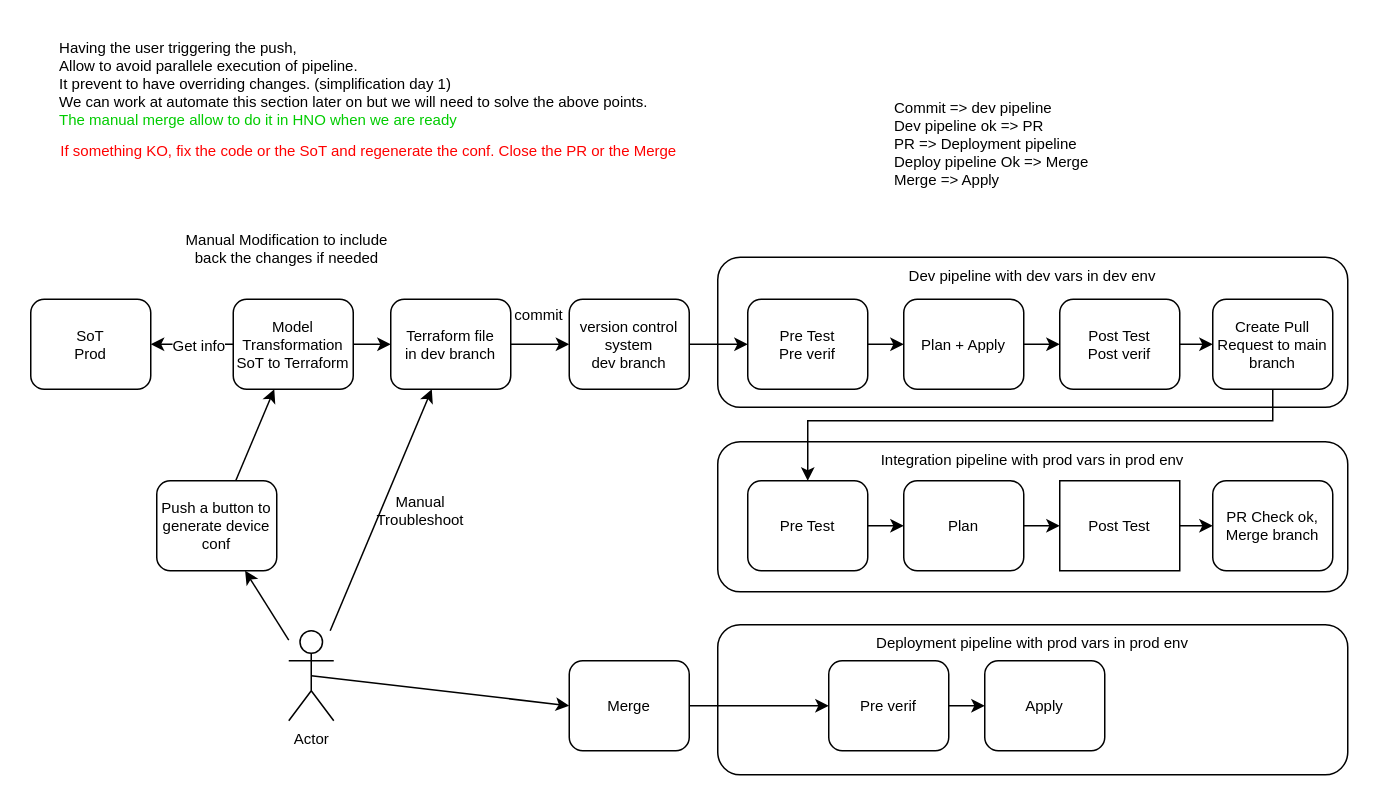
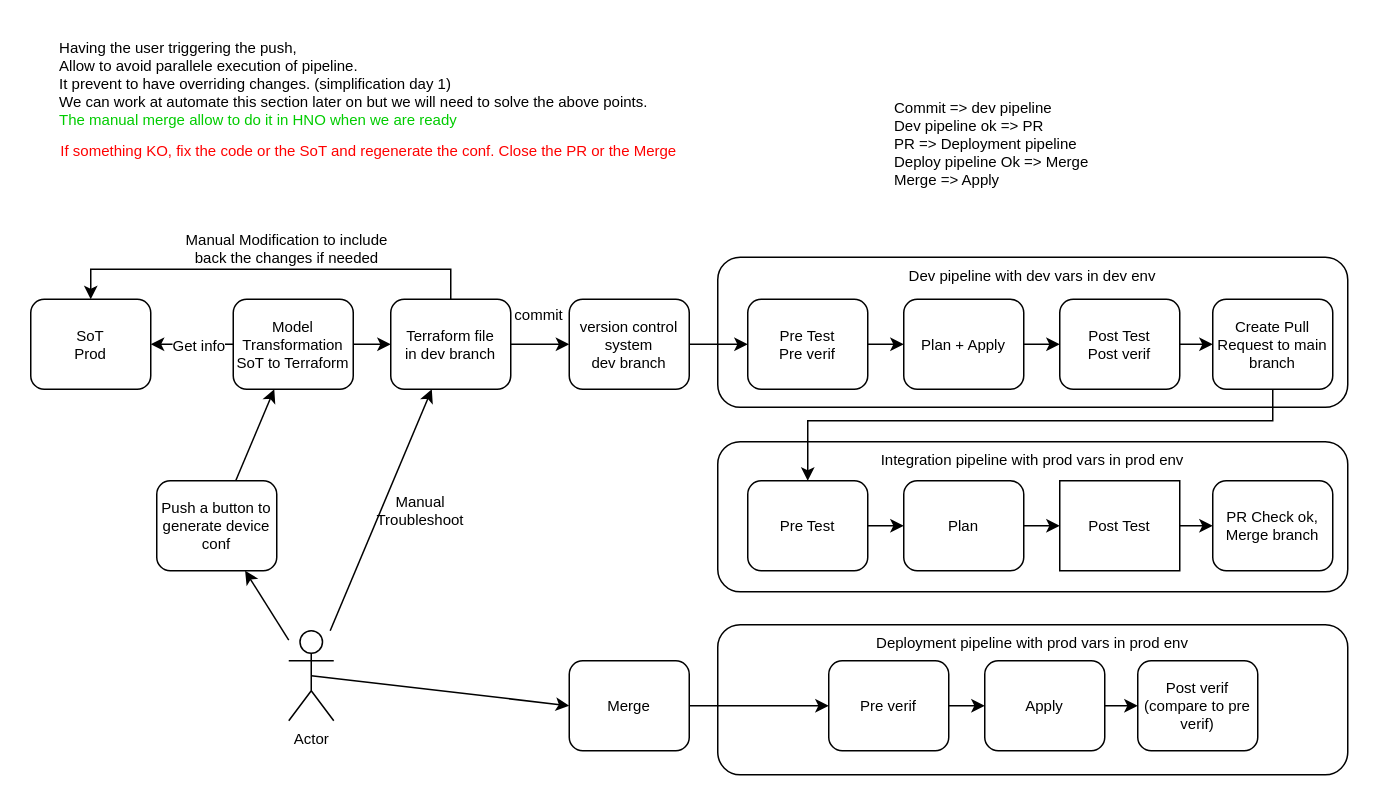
+ <mxCell id="45" style="edgeStyle=orthogonalEdgeStyle;rounded=0;orthogonalLoop=1;jettySize=auto;html=1;exitX=0.5;exitY=0;exitDx=0;exitDy=0;entryX=0.5;entryY=0;entryDx=0;entryDy=0;" parent="1" source="46" target="5" edge="1"><mxGeometry relative="1" as="geometry" /></mxCell>
+ <mxCell id="31" value="" style="edgeStyle=orthogonalEdgeStyle;rounded=0;orthogonalLoop=1;jettySize=auto;html=1;fontSize=10;" parent="1" source="32" target="33" edge="1"><mxGeometry relative="1" as="geometry" /></mxCell>
+ <mxCell id="33" value="&lt;div style=&quot;font-size: 10px&quot;&gt;Post verif&lt;/div&gt;&lt;div style=&quot;font-size: 10px&quot;&gt;(compare to pre verif)&lt;/div&gt;" style="rounded=1;whiteSpace=wrap;html=1;fontSize=10;" parent="1" vertex="1"><mxGeometry x="758" y="440" width="80" height="60" as="geometry" /></mxCell>
